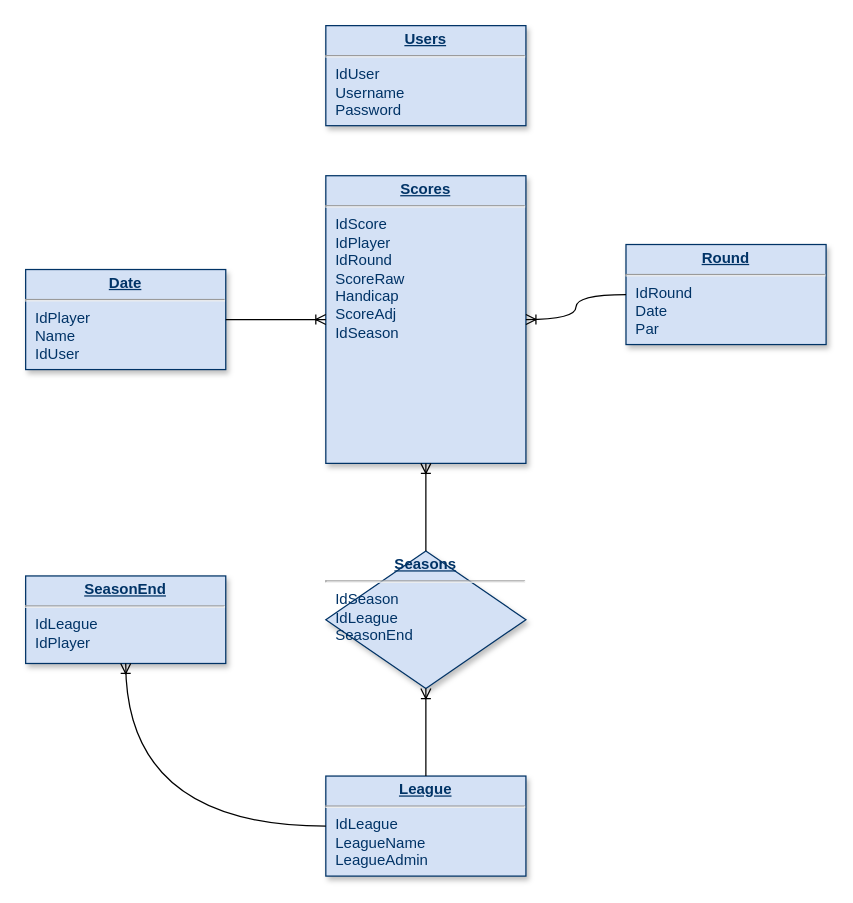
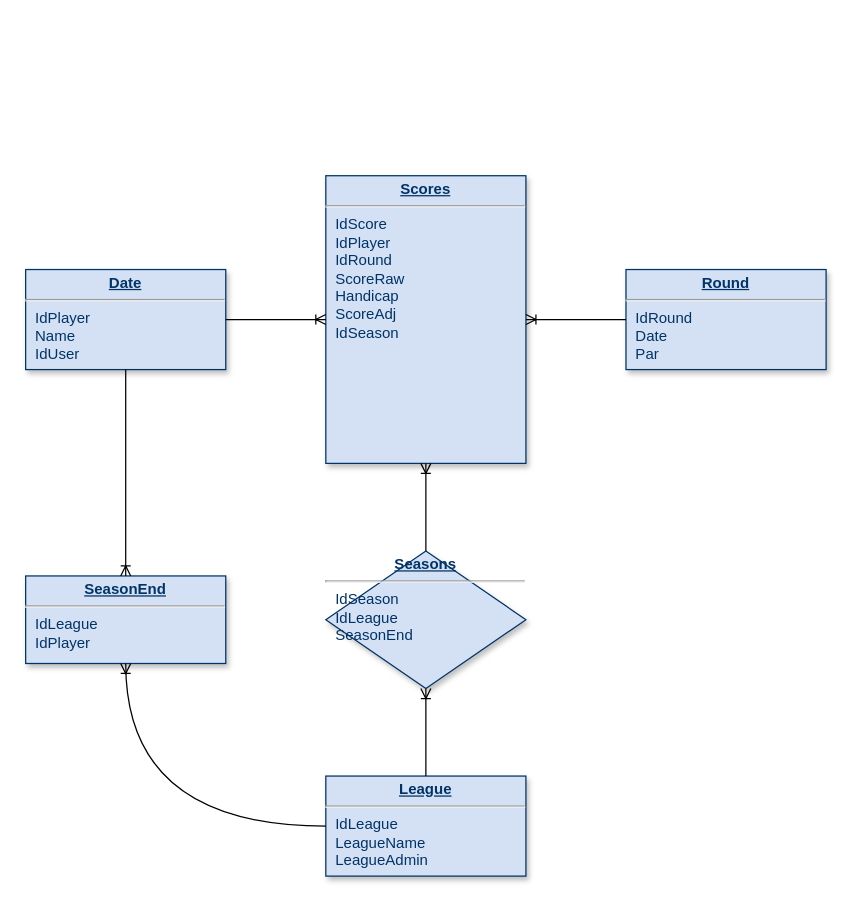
- <mxCell id="14" value="&lt;p style=&quot;margin: 0px ; margin-top: 4px ; text-align: center ; text-decoration: underline&quot;&gt;&lt;strong&gt;Users&lt;/strong&gt;&lt;/p&gt;&lt;hr&gt;&lt;p style=&quot;margin: 0px ; margin-left: 8px&quot;&gt;IdUser&lt;/p&gt;&lt;p style=&quot;margin: 0px ; margin-left: 8px&quot;&gt;Username&lt;/p&gt;&lt;p style=&quot;margin: 0px ; margin-left: 8px&quot;&gt;Password&lt;/p&gt;&lt;p style=&quot;margin: 0px ; margin-left: 8px&quot;&gt;&lt;br&gt;&lt;/p&gt;" style="verticalAlign=top;align=left;overflow=fill;fontSize=12;fontFamily=Helvetica;html=1;strokeColor=#003366;shadow=1;fillColor=#D4E1F5;fontColor=#003366" vertex="1" parent="1"><mxGeometry x="260" y="20" width="160" height="80" as="geometry" /></mxCell>
- <mxCell id="2" value="&lt;p style=&quot;margin: 0px ; margin-top: 4px ; text-align: center ; text-decoration: underline&quot;&gt;&lt;strong&gt;Round&lt;/strong&gt;&lt;/p&gt;&lt;hr&gt;&lt;p style=&quot;margin: 0px ; margin-left: 8px&quot;&gt;&lt;span&gt;IdRound&lt;/span&gt;&lt;br&gt;&lt;/p&gt;&lt;p style=&quot;margin: 0px ; margin-left: 8px&quot;&gt;Date&lt;/p&gt;&lt;p style=&quot;margin: 0px ; margin-left: 8px&quot;&gt;Par&lt;/p&gt;&lt;p style=&quot;margin: 0px ; margin-left: 8px&quot;&gt;&lt;br&gt;&lt;/p&gt;" style="verticalAlign=top;align=left;overflow=fill;fontSize=12;fontFamily=Helvetica;html=1;strokeColor=#003366;shadow=1;fillColor=#D4E1F5;fontColor=#003366" vertex="1" parent="1"><mxGeometry x="500" y="195" width="160" height="80" as="geometry" /></mxCell>
+ <mxCell id="2" value="&lt;p style=&quot;margin: 0px ; margin-top: 4px ; text-align: center ; text-decoration: underline&quot;&gt;&lt;strong&gt;Round&lt;/strong&gt;&lt;/p&gt;&lt;hr&gt;&lt;p style=&quot;margin: 0px ; margin-left: 8px&quot;&gt;&lt;span&gt;IdRound&lt;/span&gt;&lt;br&gt;&lt;/p&gt;&lt;p style=&quot;margin: 0px ; margin-left: 8px&quot;&gt;Date&lt;/p&gt;&lt;p style=&quot;margin: 0px ; margin-left: 8px&quot;&gt;Par&lt;/p&gt;&lt;p style=&quot;margin: 0px ; margin-left: 8px&quot;&gt;&lt;br&gt;&lt;/p&gt;" style="verticalAlign=top;align=left;overflow=fill;fontSize=12;fontFamily=Helvetica;html=1;strokeColor=#003366;shadow=1;fillColor=#D4E1F5;fontColor=#003366" vertex="1" parent="1"><mxGeometry x="500" y="215" width="160" height="80" as="geometry" /></mxCell>
+ <mxCell id="12" value="" style="edgeStyle=orthogonalEdgeStyle;fontSize=12;html=1;endArrow=ERoneToMany;curved=1;exitX=0.5;exitY=1;exitDx=0;exitDy=0;entryX=0.5;entryY=0;entryDx=0;entryDy=0;" edge="1" parent="1" source="4" target="7"><mxGeometry width="100" height="100" relative="1" as="geometry"><mxPoint x="-19.759" y="220.276" as="sourcePoint" /><mxPoint x="-19.759" y="149.931" as="targetPoint" /></mxGeometry></mxCell>
